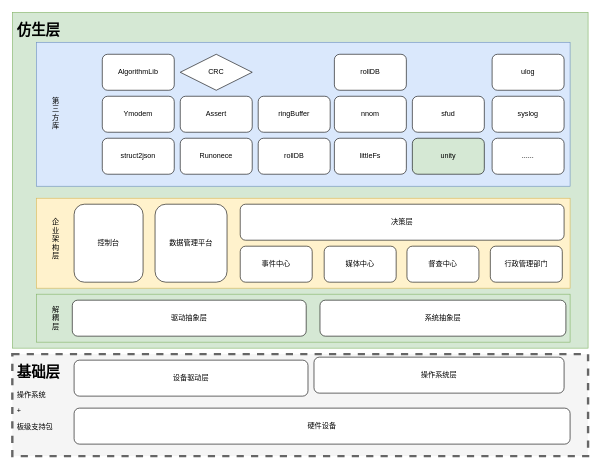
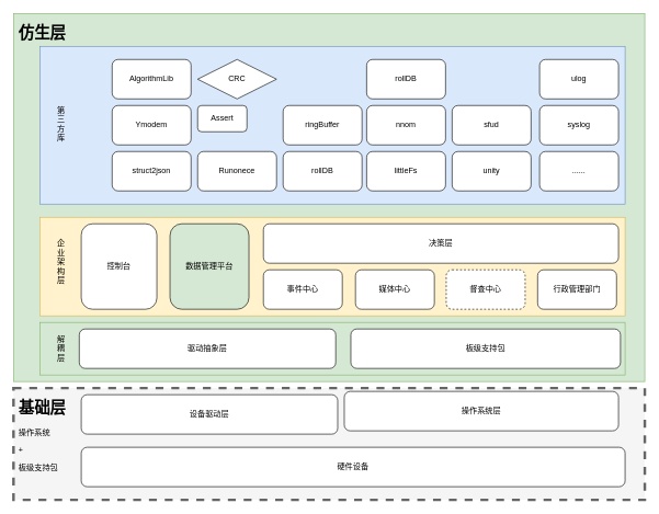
- <mxCell id="12" value="Assert" style="rounded=1;whiteSpace=wrap;html=1;" parent="1" vertex="1"><mxGeometry x="300" y="160" width="120" height="60" as="geometry" /></mxCell>
+ <mxCell id="12" value="Assert" style="rounded=1;whiteSpace=wrap;html=1;" parent="1" vertex="1"><mxGeometry x="300" y="160" width="75" height="40" as="geometry" /></mxCell>
- <mxCell id="22" value="unity" style="rounded=1;whiteSpace=wrap;html=1;fillColor=#d5e8d4;" parent="1" vertex="1"><mxGeometry x="687" y="230" width="120" height="60" as="geometry" /></mxCell>
+ <mxCell id="22" value="unity" style="rounded=1;whiteSpace=wrap;html=1;" parent="1" vertex="1"><mxGeometry x="687" y="230" width="120" height="60" as="geometry" /></mxCell>
- <mxCell id="28" value="数据管理平台" style="rounded=1;whiteSpace=wrap;html=1;" vertex="1" parent="1"><mxGeometry x="258" y="340" width="120" height="130" as="geometry" /></mxCell>
+ <mxCell id="28" value="数据管理平台" style="rounded=1;whiteSpace=wrap;html=1;fillColor=#d5e8d4;" vertex="1" parent="1"><mxGeometry x="258" y="340" width="120" height="130" as="geometry" /></mxCell>
- <mxCell id="26" value="督查中心" style="rounded=1;whiteSpace=wrap;html=1;" vertex="1" parent="1"><mxGeometry x="678" y="410" width="120" height="60" as="geometry" /></mxCell>
+ <mxCell id="26" value="督查中心" style="rounded=1;whiteSpace=wrap;html=1;dashed=1;" vertex="1" parent="1"><mxGeometry x="678" y="410" width="120" height="60" as="geometry" /></mxCell>
- <mxCell id="31" value="系统抽象层" style="rounded=1;whiteSpace=wrap;html=1;" vertex="1" parent="1"><mxGeometry x="533" y="500" width="410" height="60" as="geometry" /></mxCell>
+ <mxCell id="31" value="板级支持包" style="rounded=1;whiteSpace=wrap;html=1;" vertex="1" parent="1"><mxGeometry x="533" y="500" width="410" height="60" as="geometry" /></mxCell>
